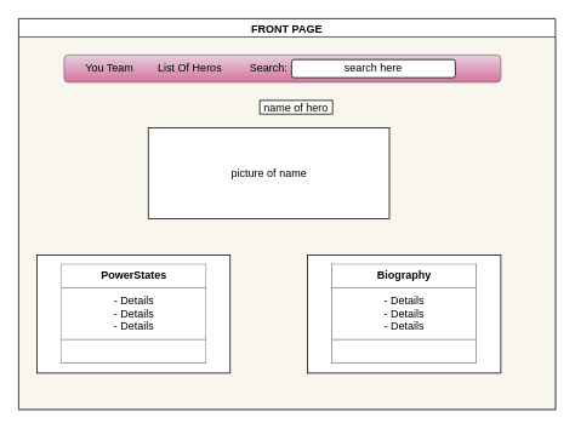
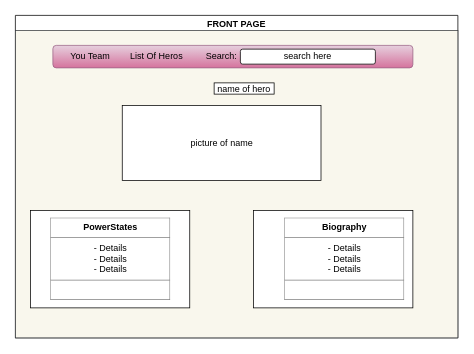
- <mxCell id="14" value="&lt;table border=&quot;1&quot; width=&quot;100%&quot; cellpadding=&quot;4&quot; style=&quot;width: 100% ; height: 100% ; border-collapse: collapse&quot;&gt;&lt;tbody&gt;&lt;tr&gt;&lt;th align=&quot;center&quot;&gt;Biography&lt;/th&gt;&lt;/tr&gt;&lt;tr&gt;&lt;td align=&quot;center&quot;&gt;- Details&lt;br&gt;- Details&lt;br&gt;- Details&lt;/td&gt;&lt;/tr&gt;&lt;tr&gt;&lt;td align=&quot;center&quot;&gt;&lt;br&gt;&lt;/td&gt;&lt;/tr&gt;&lt;/tbody&gt;&lt;/table&gt;" style="text;html=1;strokeColor=none;fillColor=none;overflow=fill;" parent="2" vertex="1"><mxGeometry x="344.25" y="270" width="160" height="110" as="geometry" /></mxCell>
+ <mxCell id="14" value="&lt;table border=&quot;1&quot; width=&quot;100%&quot; cellpadding=&quot;4&quot; style=&quot;width: 100% ; height: 100% ; border-collapse: collapse&quot;&gt;&lt;tbody&gt;&lt;tr&gt;&lt;th align=&quot;center&quot;&gt;Biography&lt;/th&gt;&lt;/tr&gt;&lt;tr&gt;&lt;td align=&quot;center&quot;&gt;- Details&lt;br&gt;- Details&lt;br&gt;- Details&lt;/td&gt;&lt;/tr&gt;&lt;tr&gt;&lt;td align=&quot;center&quot;&gt;&lt;br&gt;&lt;/td&gt;&lt;/tr&gt;&lt;/tbody&gt;&lt;/table&gt;" style="text;html=1;strokeColor=none;fillColor=none;overflow=fill;" parent="2" vertex="1"><mxGeometry x="359.25" y="270" width="160" height="110" as="geometry" /></mxCell>
